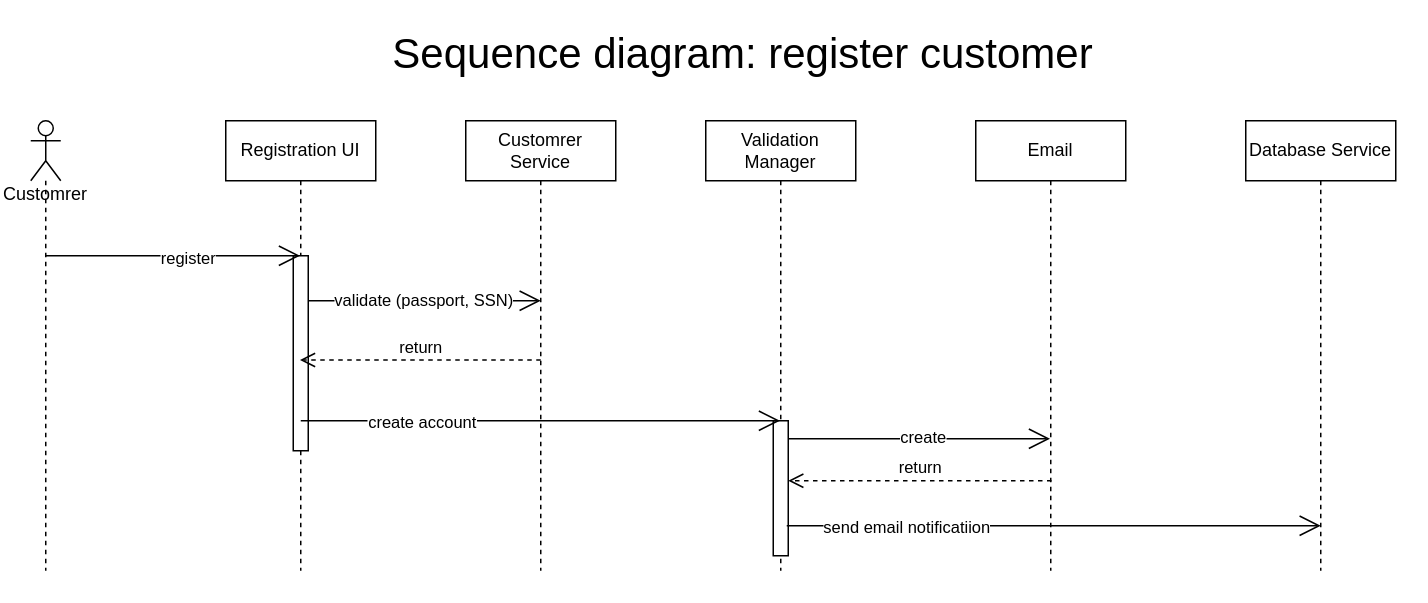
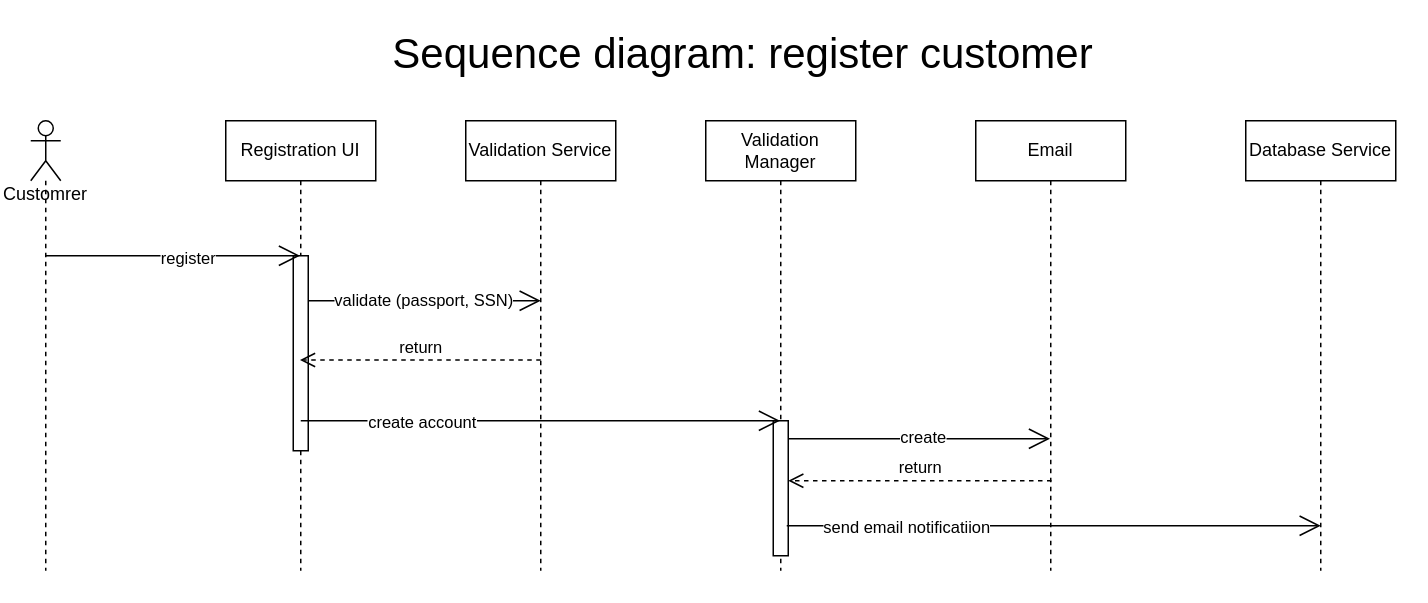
- <mxCell id="4" value="Customrer Service" style="shape=umlLifeline;perimeter=lifelinePerimeter;whiteSpace=wrap;html=1;container=1;dropTarget=0;collapsible=0;recursiveResize=0;outlineConnect=0;portConstraint=eastwest;newEdgeStyle={&quot;curved&quot;:0,&quot;rounded&quot;:0};" vertex="1" parent="1"><mxGeometry x="310" y="80" width="100" height="300" as="geometry" /></mxCell>
+ <mxCell id="4" value="Validation Service" style="shape=umlLifeline;perimeter=lifelinePerimeter;whiteSpace=wrap;html=1;container=1;dropTarget=0;collapsible=0;recursiveResize=0;outlineConnect=0;portConstraint=eastwest;newEdgeStyle={&quot;curved&quot;:0,&quot;rounded&quot;:0};" vertex="1" parent="1"><mxGeometry x="310" y="80" width="100" height="300" as="geometry" /></mxCell>
